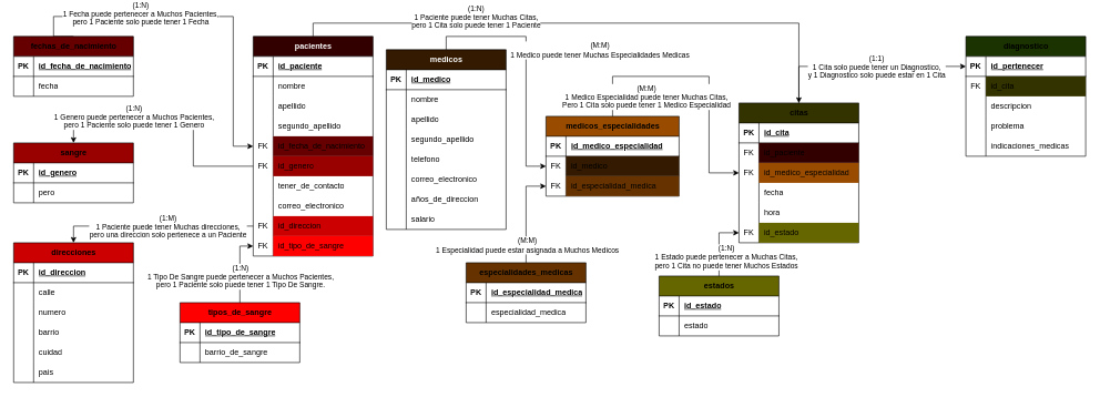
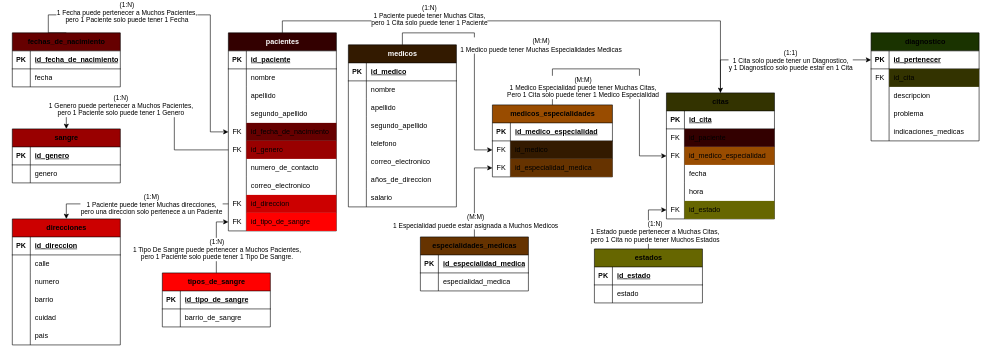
- <mxCell id="25" value="tener_de_contacto" style="shape=partialRectangle;connectable=0;fillColor=none;top=0;left=0;bottom=0;right=0;align=left;spacingLeft=6;overflow=hidden;whiteSpace=wrap;html=1;" parent="23" vertex="1"><mxGeometry x="30" width="150" height="30" as="geometry"><mxRectangle width="150" height="30" as="alternateBounds" /></mxGeometry></mxCell>
+ <mxCell id="25" value="numero_de_contacto" style="shape=partialRectangle;connectable=0;fillColor=none;top=0;left=0;bottom=0;right=0;align=left;spacingLeft=6;overflow=hidden;whiteSpace=wrap;html=1;" parent="23" vertex="1"><mxGeometry x="30" width="150" height="30" as="geometry"><mxRectangle width="150" height="30" as="alternateBounds" /></mxGeometry></mxCell>
- <mxCell id="105" value="pero" style="shape=partialRectangle;connectable=0;fillColor=none;top=0;left=0;bottom=0;right=0;align=left;spacingLeft=6;overflow=hidden;whiteSpace=wrap;html=1;" parent="103" vertex="1"><mxGeometry x="30" width="150" height="30" as="geometry"><mxRectangle width="150" height="30" as="alternateBounds" /></mxGeometry></mxCell>
+ <mxCell id="105" value="genero" style="shape=partialRectangle;connectable=0;fillColor=none;top=0;left=0;bottom=0;right=0;align=left;spacingLeft=6;overflow=hidden;whiteSpace=wrap;html=1;" parent="103" vertex="1"><mxGeometry x="30" width="150" height="30" as="geometry"><mxRectangle width="150" height="30" as="alternateBounds" /></mxGeometry></mxCell>
